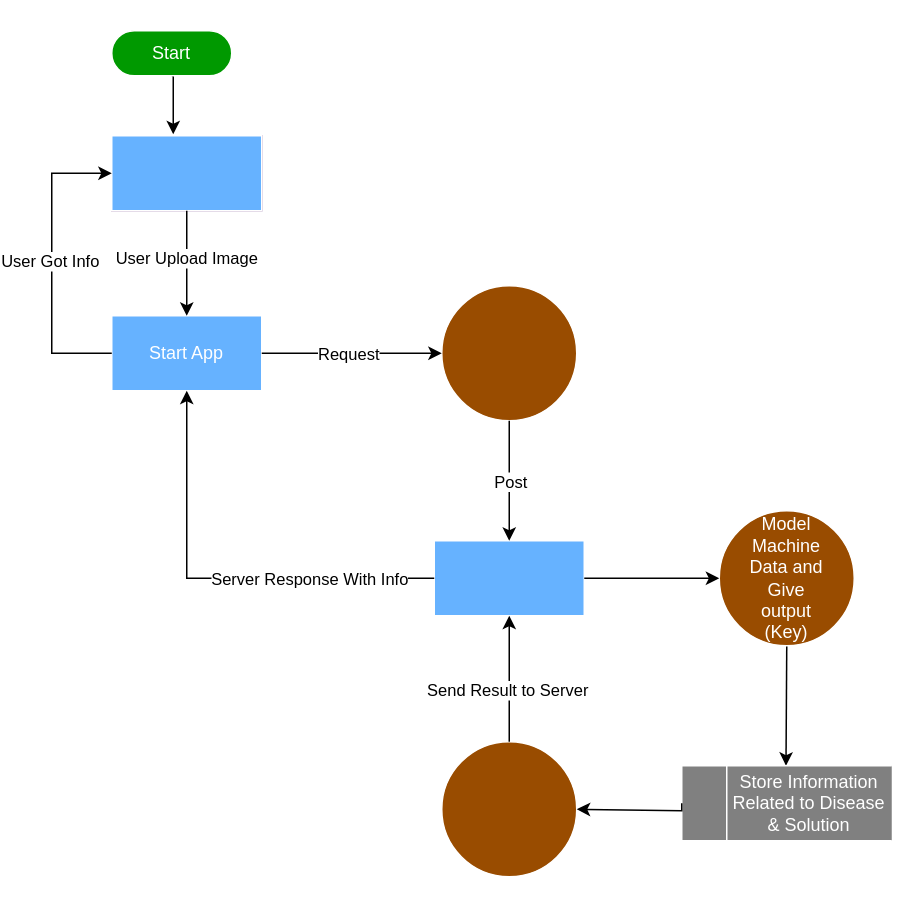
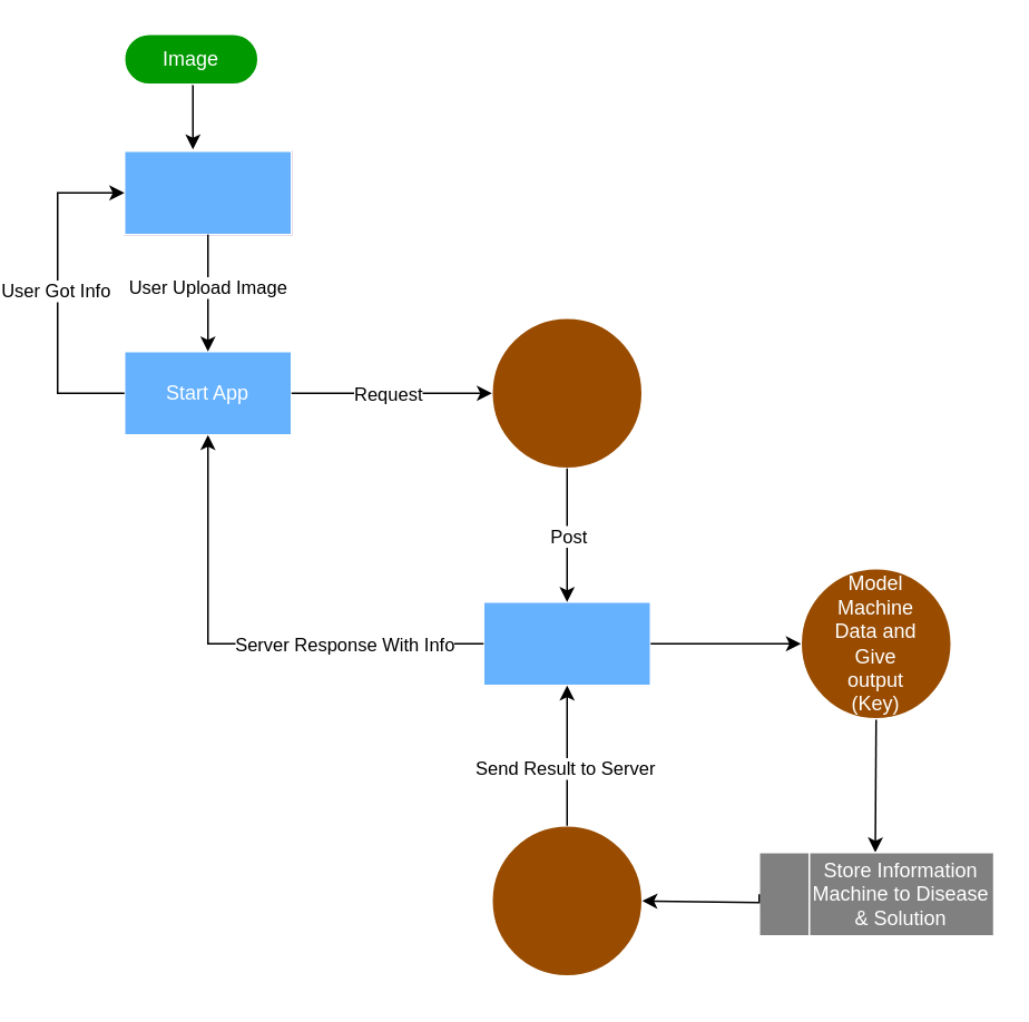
- <mxCell id="33" value="&lt;font color=&quot;#ffffff&quot;&gt;Start&lt;/font&gt;" style="text;html=1;strokeColor=none;fillColor=none;align=center;verticalAlign=middle;whiteSpace=wrap;rounded=0;" vertex="1" parent="31"><mxGeometry x="20" width="40" height="30" as="geometry" /></mxCell>
+ <mxCell id="33" value="&lt;font color=&quot;#ffffff&quot;&gt;Image&lt;/font&gt;" style="text;html=1;strokeColor=none;fillColor=none;align=center;verticalAlign=middle;whiteSpace=wrap;rounded=0;" vertex="1" parent="31"><mxGeometry x="20" width="40" height="30" as="geometry" /></mxCell>
- <mxCell id="25" value="&lt;font color=&quot;#ffffff&quot;&gt;Store Information Related to Disease &amp;amp; Solution&lt;/font&gt;" style="text;html=1;strokeColor=none;fillColor=none;align=center;verticalAlign=middle;whiteSpace=wrap;rounded=0;" vertex="1" parent="23"><mxGeometry x="30" y="10" width="110" height="30" as="geometry" /></mxCell>
+ <mxCell id="25" value="&lt;font color=&quot;#ffffff&quot;&gt;Store Information Machine to Disease &amp;amp; Solution&lt;/font&gt;" style="text;html=1;strokeColor=none;fillColor=none;align=center;verticalAlign=middle;whiteSpace=wrap;rounded=0;" vertex="1" parent="23"><mxGeometry x="30" y="10" width="110" height="30" as="geometry" /></mxCell>
